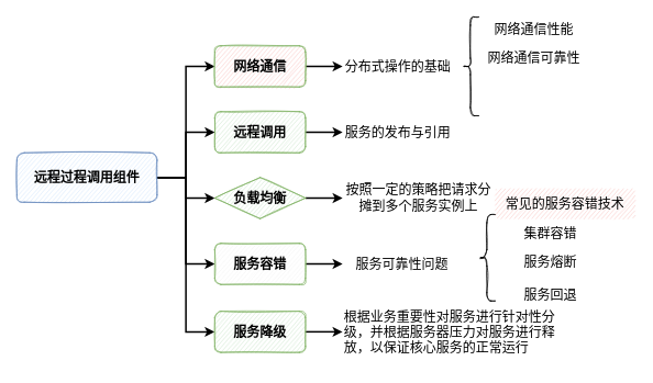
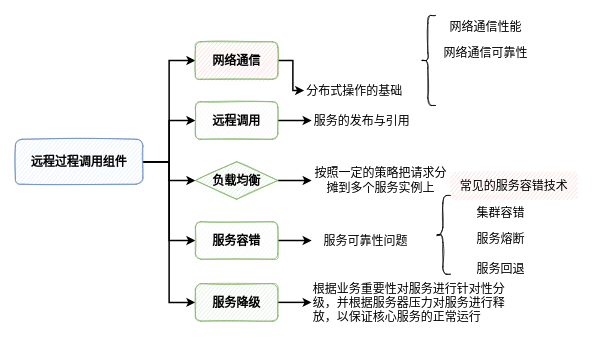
- <mxCell id="10" value="分布式操作的基础" style="text;html=1;strokeColor=none;fillColor=none;align=center;verticalAlign=middle;whiteSpace=wrap;rounded=0;sketch=1;fontSize=16;" vertex="1" parent="1"><mxGeometry x="415" y="65" width="135" height="30" as="geometry" /></mxCell>
+ <mxCell id="10" value="分布式操作的基础" style="text;html=1;strokeColor=none;fillColor=none;align=center;verticalAlign=middle;whiteSpace=wrap;rounded=0;sketch=1;fontSize=16;" vertex="1" parent="1"><mxGeometry x="405" y="105" width="135" height="30" as="geometry" /></mxCell>
- <mxCell id="15" value="&lt;span style=&quot;font-size: 16px;&quot;&gt;&lt;b&gt;远程调用&lt;/b&gt;&lt;/span&gt;" style="rounded=1;whiteSpace=wrap;html=1;sketch=1;fillColor=#d5e8d4;strokeColor=#82b366;" vertex="1" parent="1"><mxGeometry x="260" y="135" width="110" height="50" as="geometry" /></mxCell>
+ <mxCell id="15" value="&lt;span style=&quot;font-size: 16px;&quot;&gt;&lt;b&gt;远程调用&lt;/b&gt;&lt;/span&gt;" style="rounded=1;whiteSpace=wrap;html=1;sketch=1;fillColor=#f5f5f5;strokeColor=#82b366;" vertex="1" parent="1"><mxGeometry x="260" y="135" width="110" height="50" as="geometry" /></mxCell>
